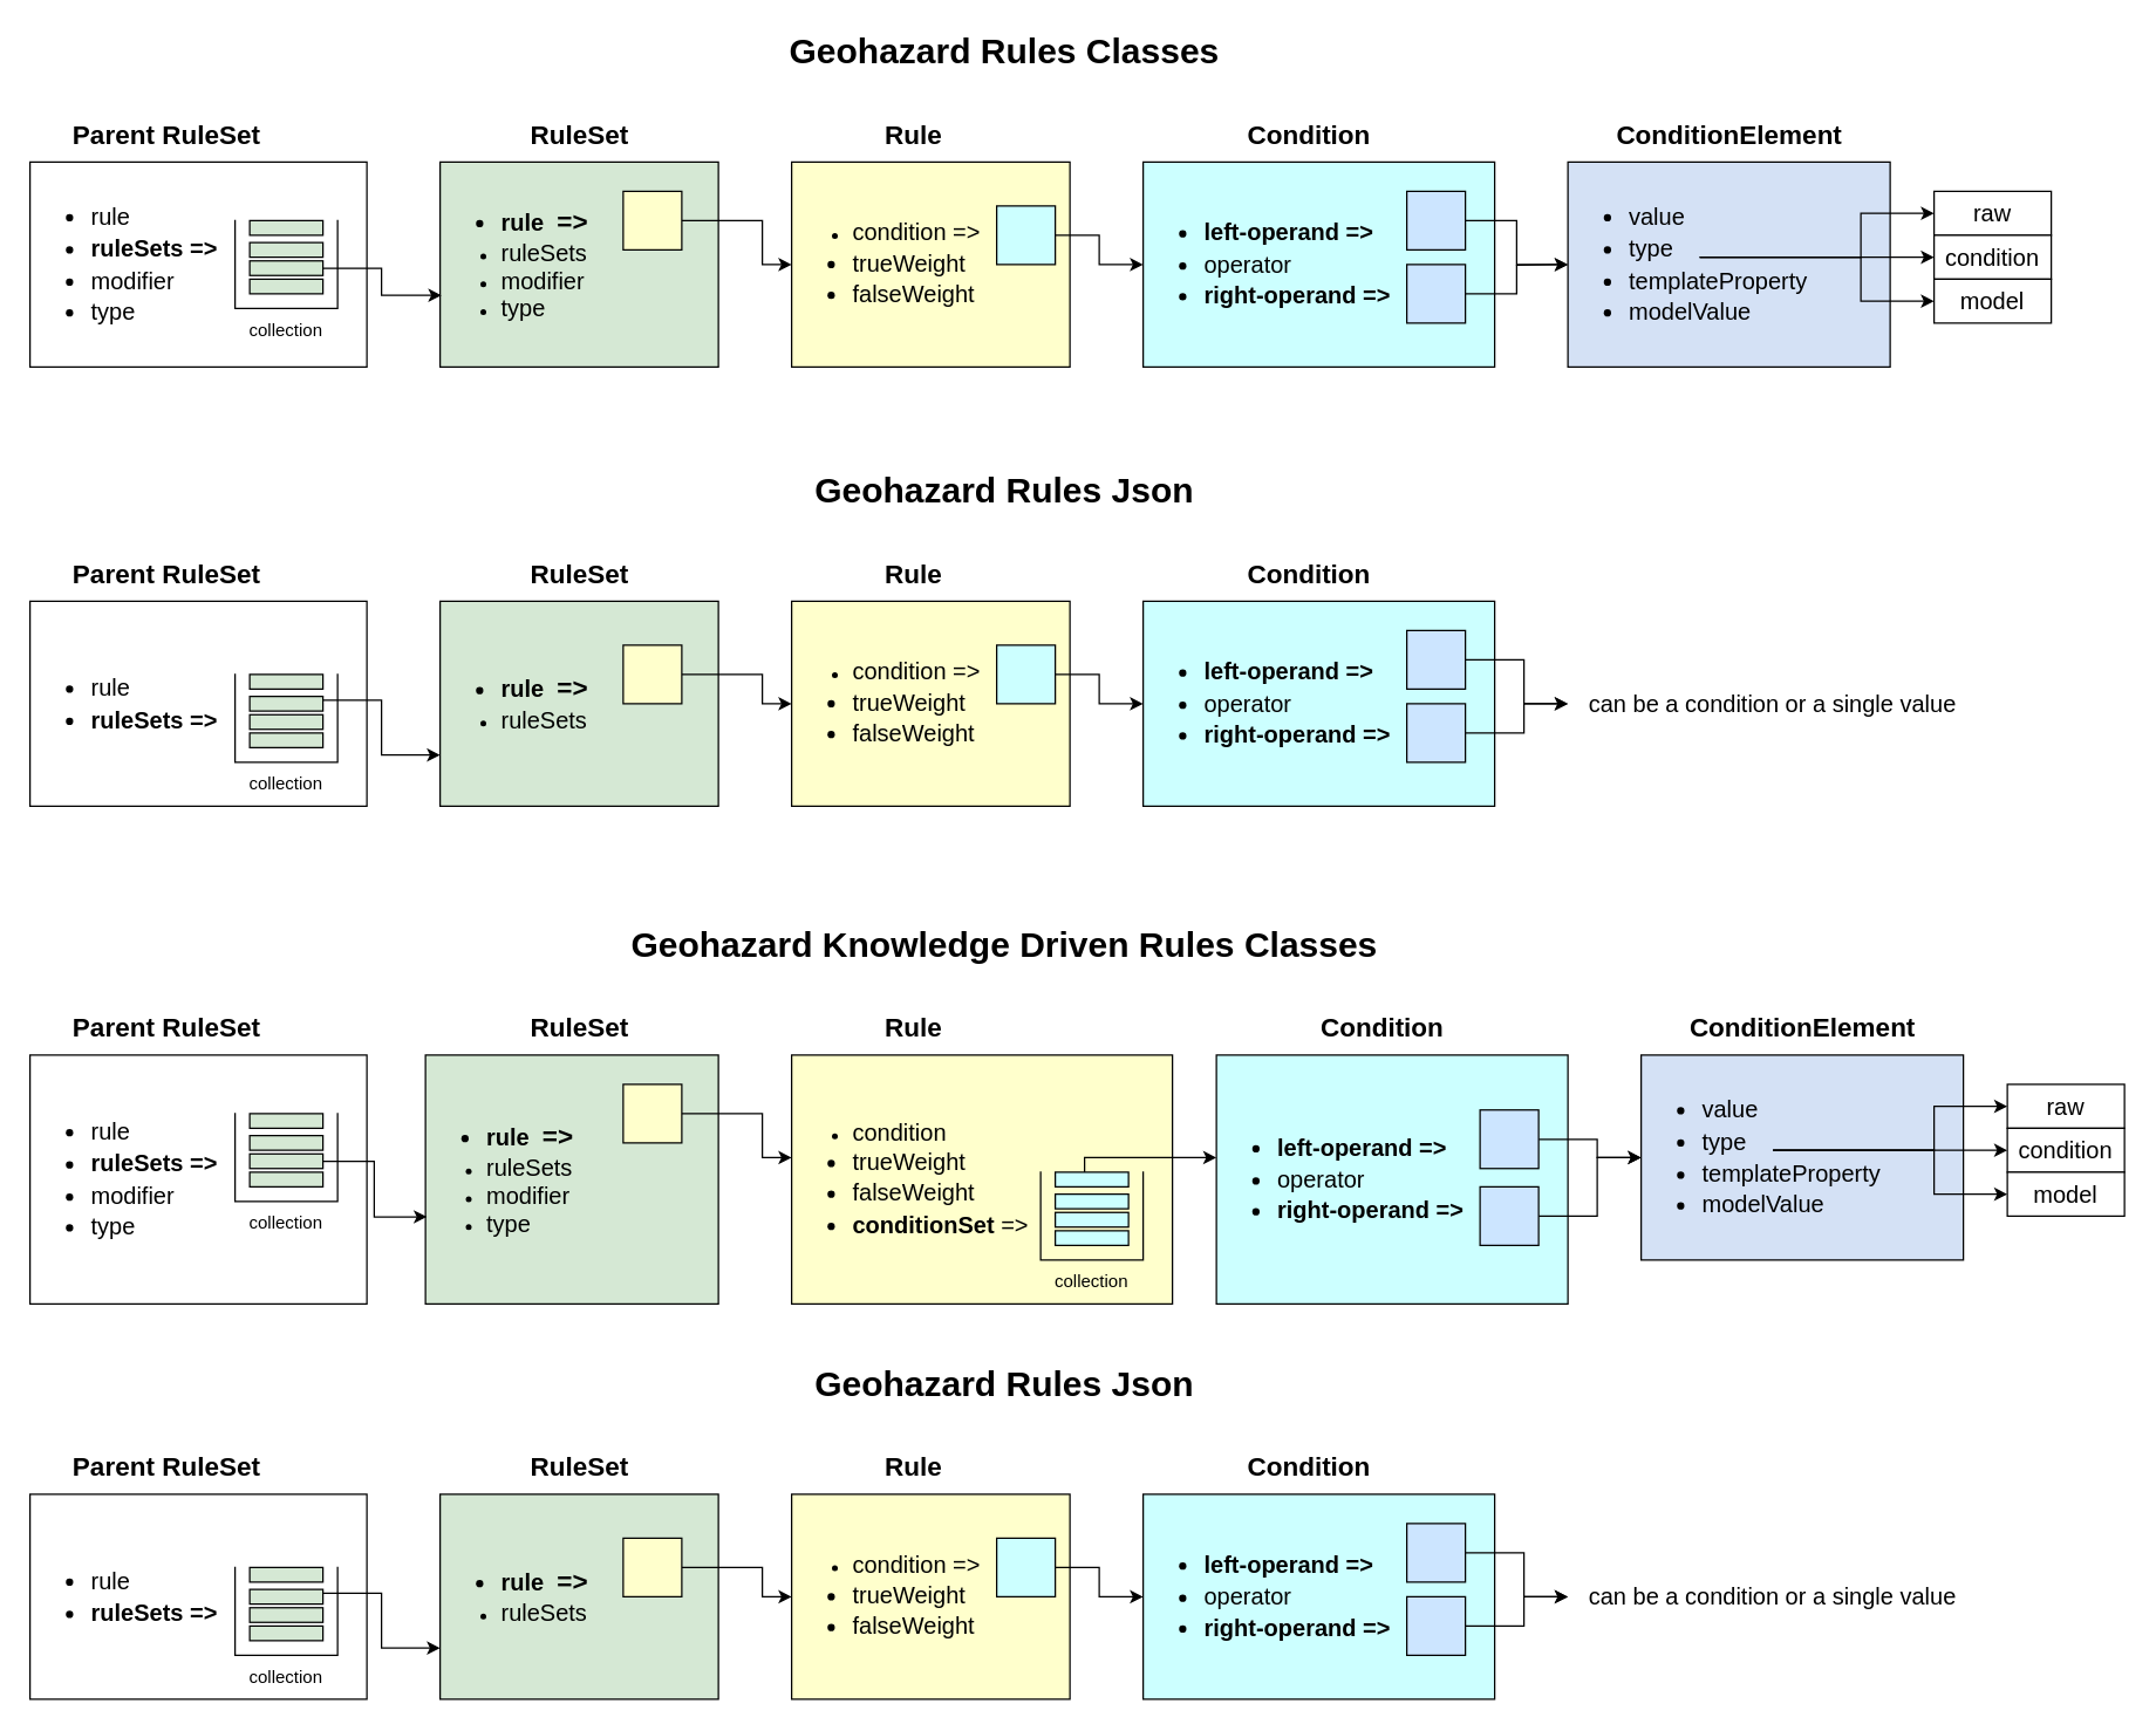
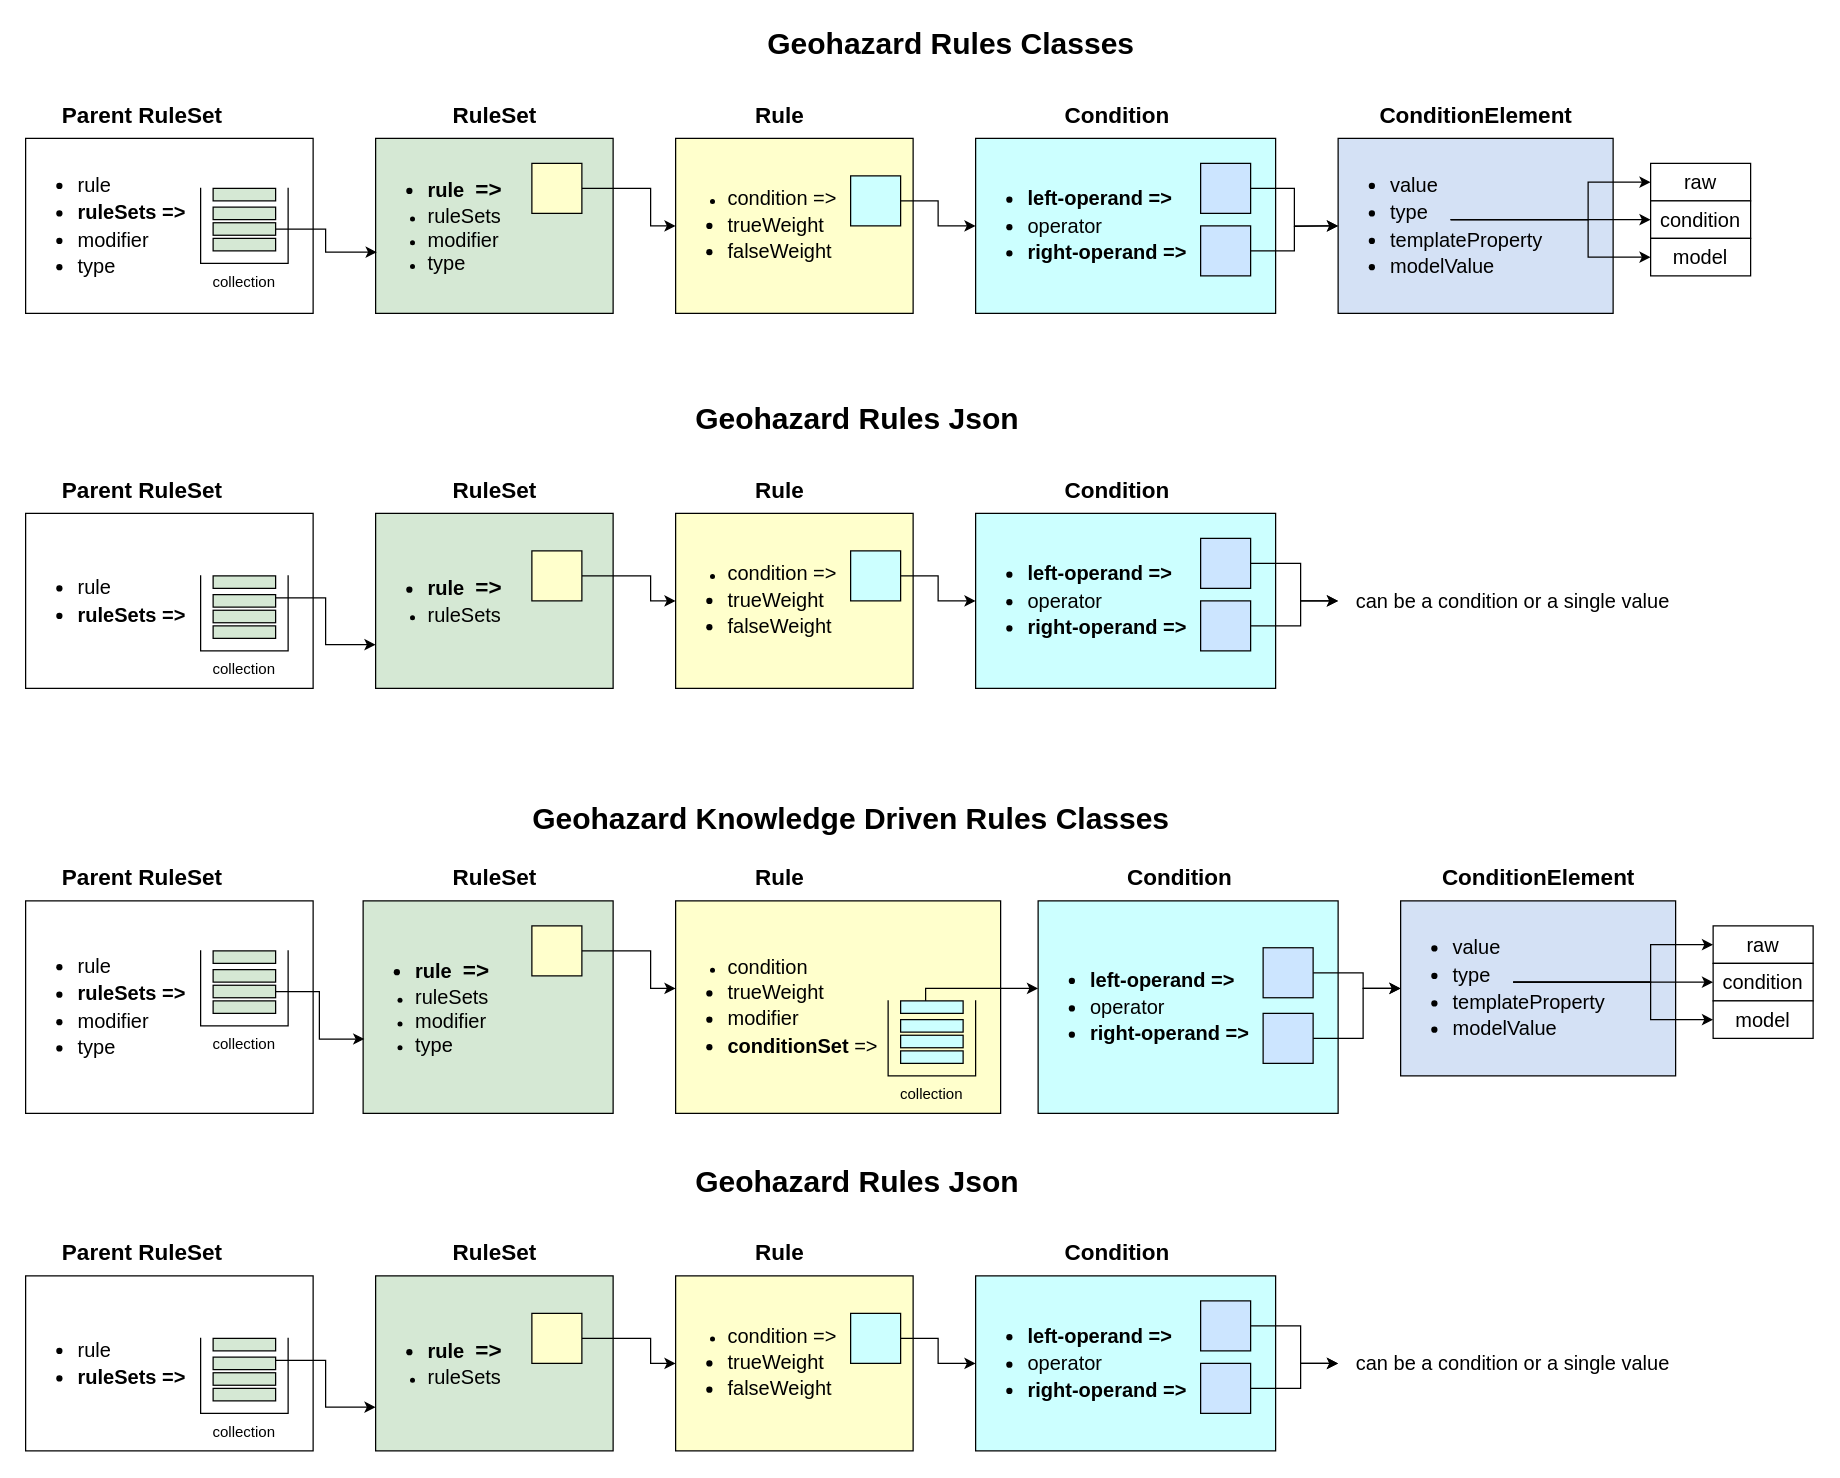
- <mxCell id="29" value="Geohazard Rules Classes" style="text;strokeColor=none;fillColor=none;html=1;fontSize=24;fontStyle=1;verticalAlign=middle;align=center;" parent="1" vertex="1"><mxGeometry x="20" y="20" width="1330" height="30" as="geometry" /></mxCell>
+ <mxCell id="29" value="Geohazard Rules Classes" style="text;strokeColor=none;fillColor=none;html=1;fontSize=24;fontStyle=1;verticalAlign=middle;align=center;" parent="1" vertex="1"><mxGeometry x="95" y="20" width="1330" height="30" as="geometry" /></mxCell>
- <mxCell id="85" value="Geohazard Knowledge Driven Rules Classes" style="text;strokeColor=none;fillColor=none;html=1;fontSize=24;fontStyle=1;verticalAlign=middle;align=center;" vertex="1" parent="1"><mxGeometry x="20" y="630" width="1330" height="30" as="geometry" /></mxCell>
+ <mxCell id="85" value="Geohazard Knowledge Driven Rules Classes" style="text;strokeColor=none;fillColor=none;html=1;fontSize=24;fontStyle=1;verticalAlign=middle;align=center;" vertex="1" parent="1"><mxGeometry x="15" y="640" width="1330" height="30" as="geometry" /></mxCell>
- <mxCell id="2" value="&lt;ul&gt;&lt;li style=&quot;font-size: 12px&quot;&gt;&lt;span style=&quot;font-size: medium&quot;&gt;condition&lt;/span&gt;&lt;br&gt;&lt;/li&gt;&lt;li&gt;&lt;font size=&quot;3&quot;&gt;trueWeight&lt;/font&gt;&lt;br&gt;&lt;/li&gt;&lt;li&gt;&lt;font size=&quot;3&quot;&gt;falseWeight&lt;/font&gt;&lt;br&gt;&lt;/li&gt;&lt;li&gt;&lt;font size=&quot;3&quot;&gt;&lt;b&gt;conditionSet &lt;/b&gt;=&amp;gt;&lt;/font&gt;&lt;/li&gt;&lt;/ul&gt;" style="rounded=0;whiteSpace=wrap;html=1;fontSize=18;align=left;fillColor=#FFFFCC;" vertex="1" parent="1"><mxGeometry x="540" y="720" width="260" height="170" as="geometry" /></mxCell>
+ <mxCell id="2" value="&lt;ul&gt;&lt;li style=&quot;font-size: 12px&quot;&gt;&lt;span style=&quot;font-size: medium&quot;&gt;condition&lt;/span&gt;&lt;br&gt;&lt;/li&gt;&lt;li&gt;&lt;font size=&quot;3&quot;&gt;trueWeight&lt;/font&gt;&lt;br&gt;&lt;/li&gt;&lt;li&gt;&lt;font size=&quot;3&quot;&gt;modifier&lt;/font&gt;&lt;br&gt;&lt;/li&gt;&lt;li&gt;&lt;font size=&quot;3&quot;&gt;&lt;b&gt;conditionSet &lt;/b&gt;=&amp;gt;&lt;/font&gt;&lt;/li&gt;&lt;/ul&gt;" style="rounded=0;whiteSpace=wrap;html=1;fontSize=18;align=left;fillColor=#FFFFCC;" vertex="1" parent="1"><mxGeometry x="540" y="720" width="260" height="170" as="geometry" /></mxCell>
